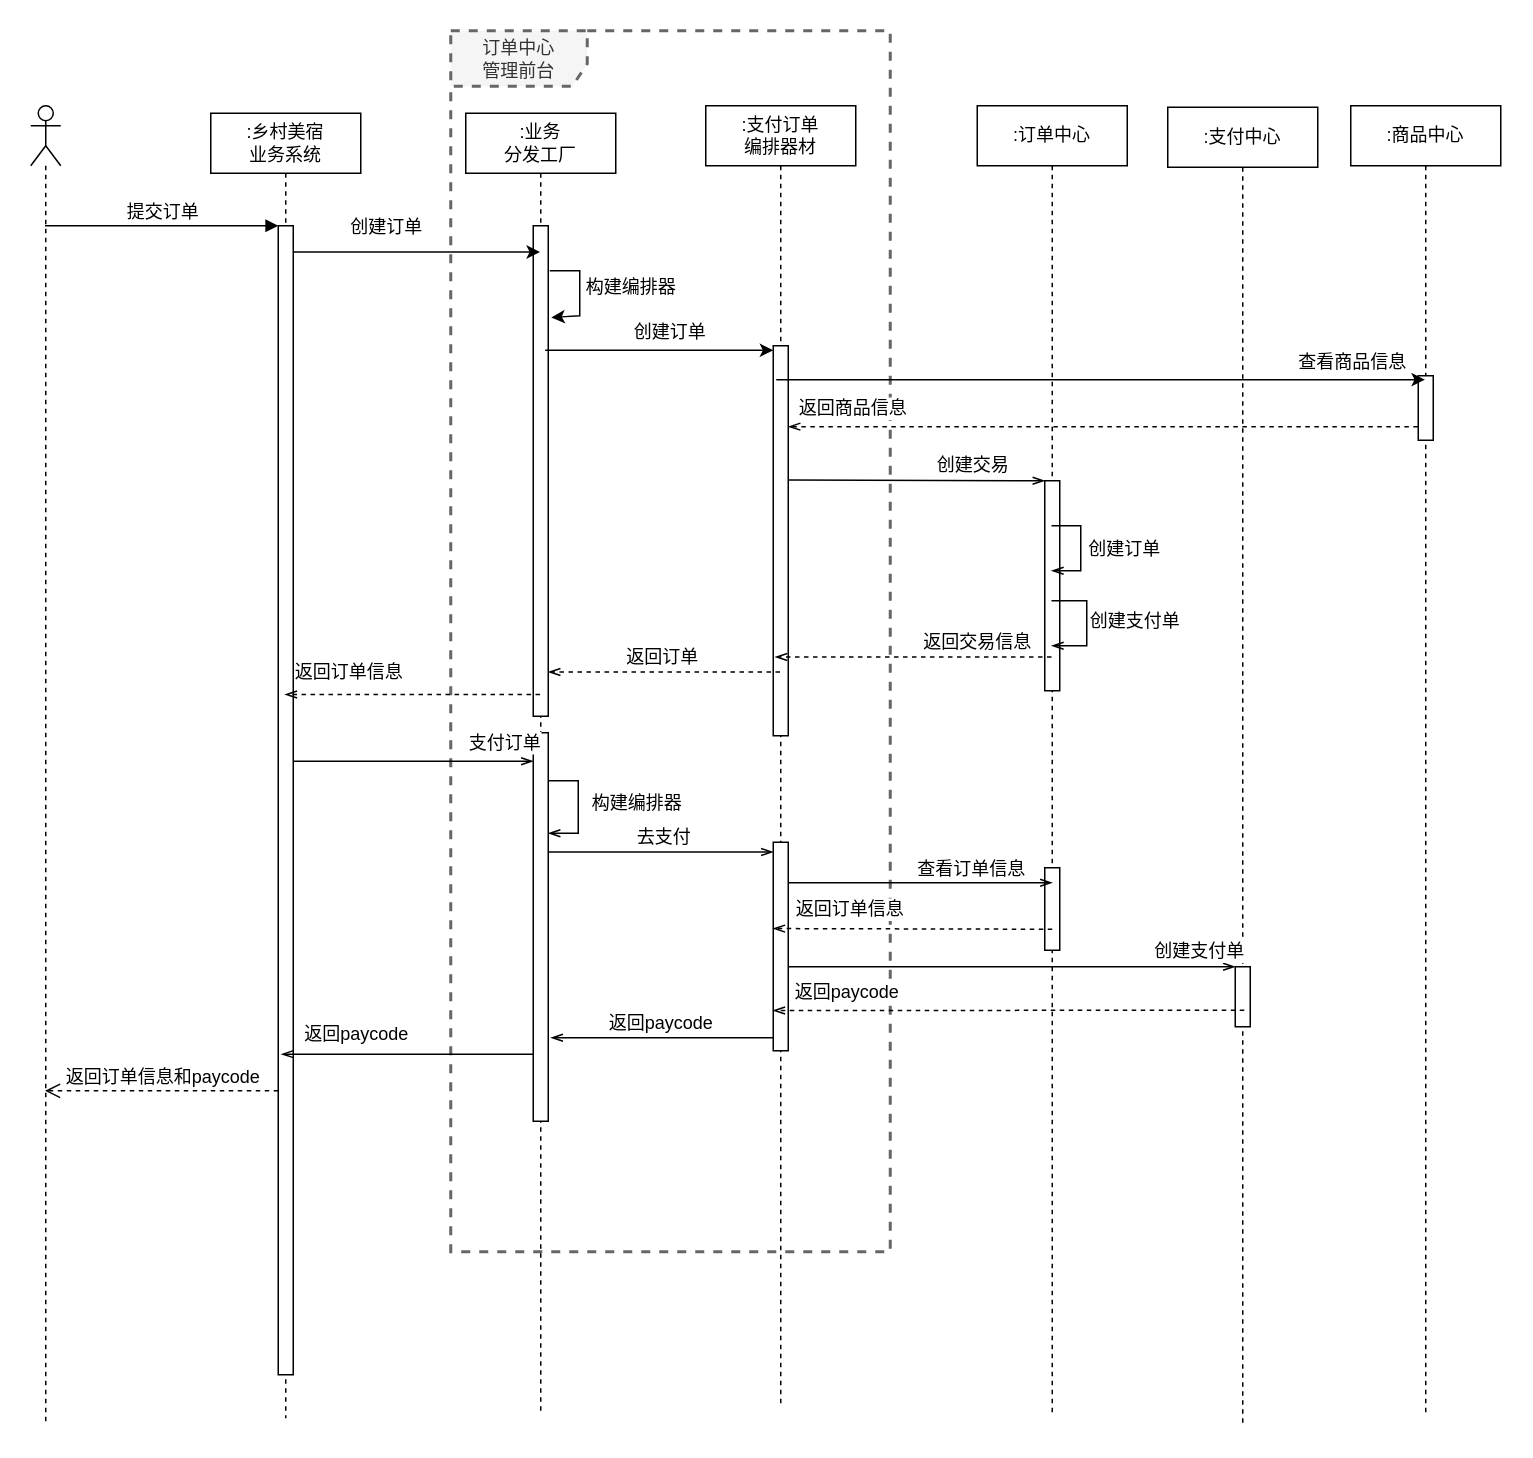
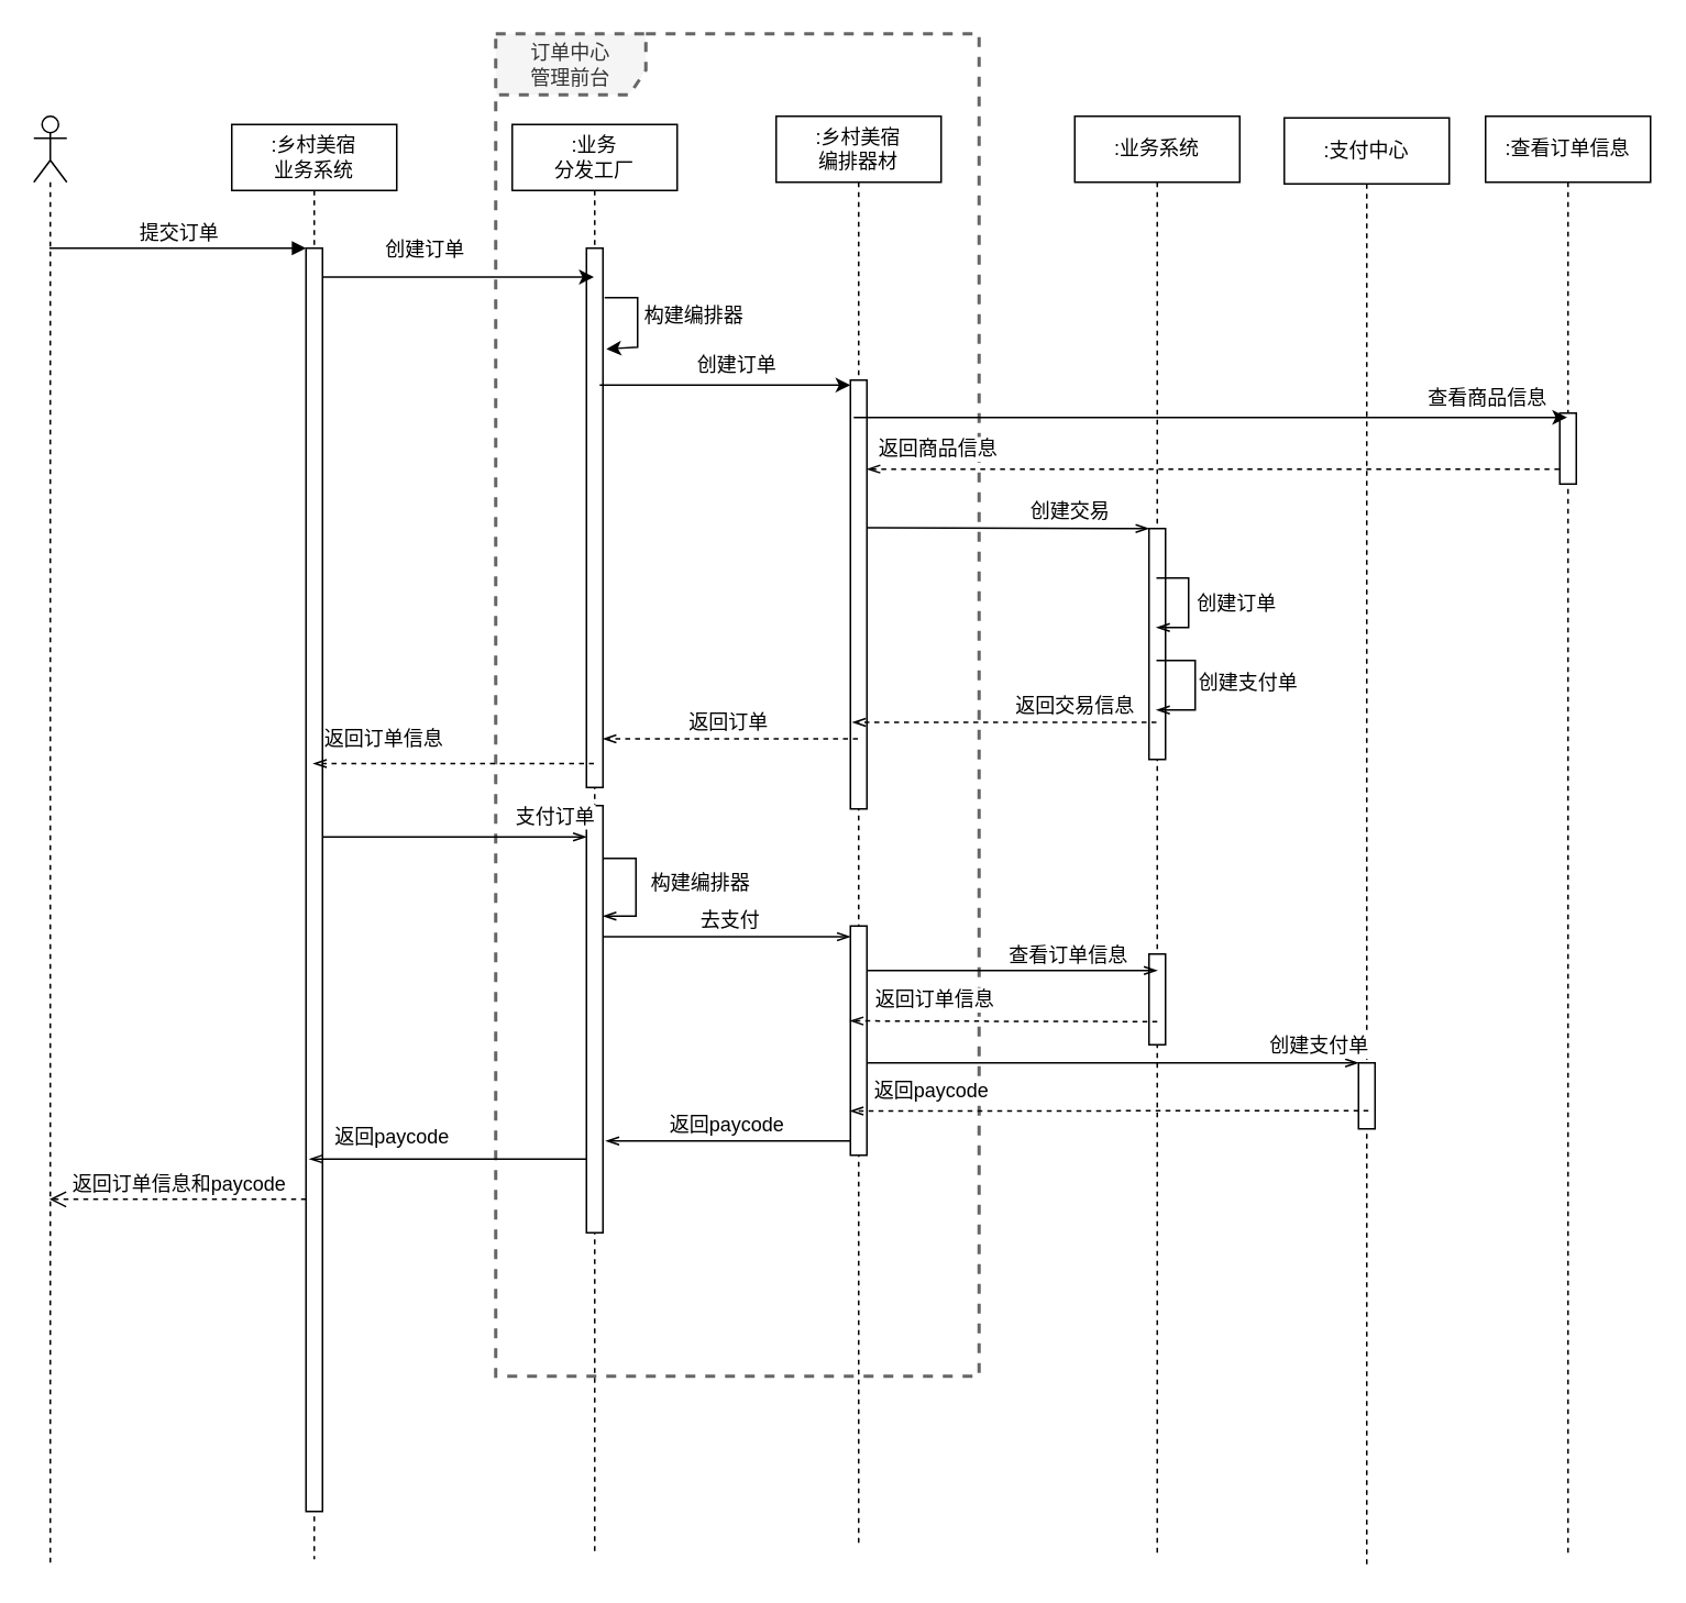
- <mxCell id="16" value=":支付订单&lt;br&gt;编排器材" style="shape=umlLifeline;perimeter=lifelinePerimeter;whiteSpace=wrap;html=1;container=1;collapsible=0;recursiveResize=0;outlineConnect=0;labelBackgroundColor=none;fontSize=12;" vertex="1" parent="1"><mxGeometry x="470" y="70" width="100" height="865" as="geometry" /></mxCell>
+ <mxCell id="16" value=":乡村美宿&lt;br&gt;编排器材" style="shape=umlLifeline;perimeter=lifelinePerimeter;whiteSpace=wrap;html=1;container=1;collapsible=0;recursiveResize=0;outlineConnect=0;labelBackgroundColor=none;fontSize=12;" vertex="1" parent="1"><mxGeometry x="470" y="70" width="100" height="865" as="geometry" /></mxCell>
- <mxCell id="27" value=":订单中心" style="shape=umlLifeline;perimeter=lifelinePerimeter;whiteSpace=wrap;html=1;container=1;collapsible=0;recursiveResize=0;outlineConnect=0;labelBackgroundColor=none;fontSize=12;" vertex="1" parent="1"><mxGeometry x="651" y="70" width="100" height="873" as="geometry" /></mxCell>
+ <mxCell id="27" value=":业务系统" style="shape=umlLifeline;perimeter=lifelinePerimeter;whiteSpace=wrap;html=1;container=1;collapsible=0;recursiveResize=0;outlineConnect=0;labelBackgroundColor=none;fontSize=12;" vertex="1" parent="1"><mxGeometry x="651" y="70" width="100" height="873" as="geometry" /></mxCell>
- <mxCell id="21" value=":商品中心" style="shape=umlLifeline;perimeter=lifelinePerimeter;whiteSpace=wrap;html=1;container=1;collapsible=0;recursiveResize=0;outlineConnect=0;labelBackgroundColor=none;fontSize=12;" vertex="1" parent="1"><mxGeometry x="900" y="70" width="100" height="874" as="geometry" /></mxCell>
+ <mxCell id="21" value=":查看订单信息" style="shape=umlLifeline;perimeter=lifelinePerimeter;whiteSpace=wrap;html=1;container=1;collapsible=0;recursiveResize=0;outlineConnect=0;labelBackgroundColor=none;fontSize=12;" vertex="1" parent="1"><mxGeometry x="900" y="70" width="100" height="874" as="geometry" /></mxCell>
